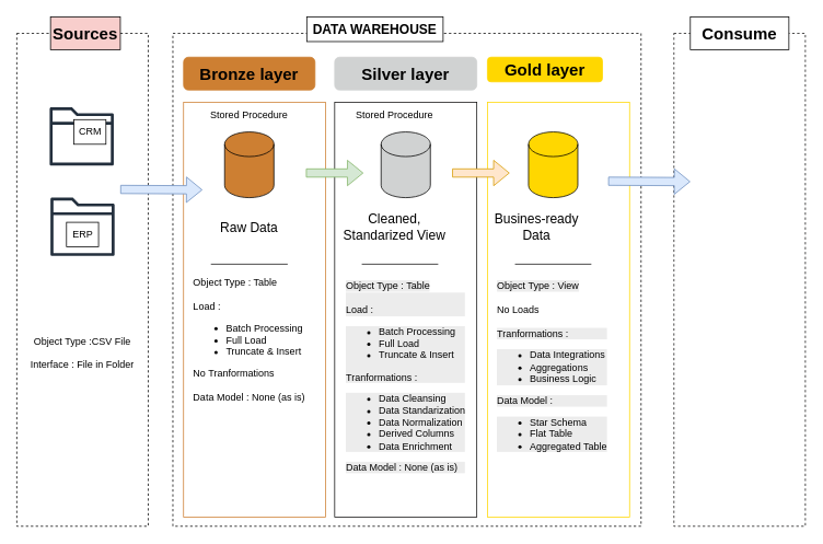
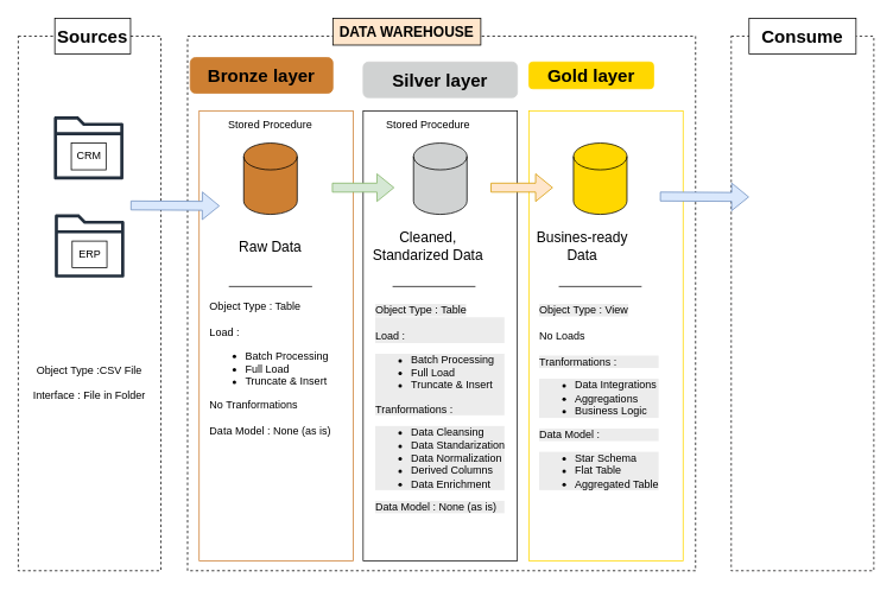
- <mxCell id="15" value="&lt;b&gt;&lt;font style=&quot;font-size: 16px;&quot;&gt;DATA WAREHOUSE&lt;/font&gt;&lt;/b&gt;" style="rounded=0;whiteSpace=wrap;html=1;" vertex="1" parent="1"><mxGeometry x="373" y="20" width="166" height="30" as="geometry" /></mxCell>
+ <mxCell id="15" value="&lt;b&gt;&lt;font style=&quot;font-size: 16px;&quot;&gt;DATA WAREHOUSE&lt;/font&gt;&lt;/b&gt;" style="rounded=0;whiteSpace=wrap;html=1;fillColor=#ffe6cc;" vertex="1" parent="1"><mxGeometry x="373" y="20" width="166" height="30" as="geometry" /></mxCell>
- <mxCell id="4" value="&lt;font style=&quot;font-size: 20px;&quot;&gt;&lt;b&gt;Sources&lt;/b&gt;&lt;/font&gt;" style="rounded=0;whiteSpace=wrap;html=1;fillColor=#f8cecc;" vertex="1" parent="1"><mxGeometry x="61" y="20" width="85" height="40" as="geometry" /></mxCell>
+ <mxCell id="4" value="&lt;font style=&quot;font-size: 20px;&quot;&gt;&lt;b&gt;Sources&lt;/b&gt;&lt;/font&gt;" style="rounded=0;whiteSpace=wrap;html=1;" vertex="1" parent="1"><mxGeometry x="61" y="20" width="85" height="40" as="geometry" /></mxCell>
- <mxCell id="10" value="&lt;font style=&quot;font-size: 20px;&quot;&gt;&lt;b&gt;Bronze layer&lt;/b&gt;&lt;/font&gt;" style="rounded=1;whiteSpace=wrap;html=1;strokeColor=light-dark(#CD7F32,#CD7F32);fillColor=light-dark(#cd7f32, #ededed);" vertex="1" parent="1"><mxGeometry x="223" y="69" width="160" height="40" as="geometry" /></mxCell>
+ <mxCell id="10" value="&lt;font style=&quot;font-size: 20px;&quot;&gt;&lt;b&gt;Bronze layer&lt;/b&gt;&lt;/font&gt;" style="rounded=1;whiteSpace=wrap;html=1;strokeColor=light-dark(#CD7F32,#CD7F32);fillColor=light-dark(#cd7f32, #ededed);" vertex="1" parent="1"><mxGeometry x="213" y="64" width="160" height="40" as="geometry" /></mxCell>
- <mxCell id="6" value="CRM" style="rounded=0;whiteSpace=wrap;html=1;" vertex="1" parent="1"><mxGeometry x="89.5" y="145" width="39" height="30" as="geometry" /></mxCell>
+ <mxCell id="6" value="CRM" style="rounded=0;whiteSpace=wrap;html=1;" vertex="1" parent="1"><mxGeometry x="79.5" y="160" width="39" height="30" as="geometry" /></mxCell>
- <mxCell id="20" value="&lt;font style=&quot;font-size: 16px;&quot;&gt;Cleaned, Standarized View&lt;/font&gt;" style="rounded=0;whiteSpace=wrap;html=1;fillColor=none;strokeColor=none;" vertex="1" parent="1"><mxGeometry x="410" y="258" width="140" height="35" as="geometry" /></mxCell>
+ <mxCell id="20" value="&lt;font style=&quot;font-size: 16px;&quot;&gt;Cleaned, Standarized Data&lt;/font&gt;" style="rounded=0;whiteSpace=wrap;html=1;fillColor=none;strokeColor=none;" vertex="1" parent="1"><mxGeometry x="410" y="258" width="140" height="35" as="geometry" /></mxCell>
